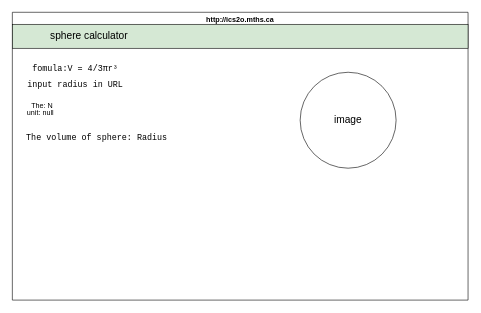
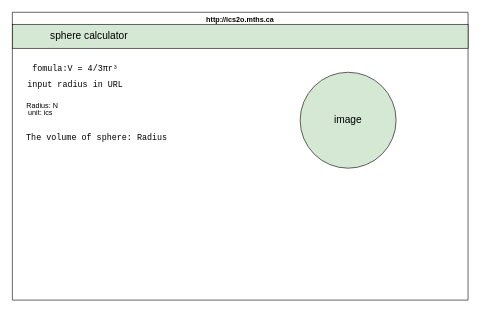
- <mxCell id="7" value="&lt;font style=&quot;font-size: 12px;&quot;&gt;The: N&lt;/font&gt;" style="text;html=1;strokeColor=none;fillColor=none;align=center;verticalAlign=middle;whiteSpace=wrap;rounded=0;labelBackgroundColor=none;fontSize=17;fontColor=#000000;" vertex="1" parent="2"><mxGeometry x="20" y="140" width="60" height="30" as="geometry" /></mxCell>
+ <mxCell id="7" value="&lt;font style=&quot;font-size: 12px;&quot;&gt;Radius: N&lt;/font&gt;" style="text;html=1;strokeColor=none;fillColor=none;align=center;verticalAlign=middle;whiteSpace=wrap;rounded=0;labelBackgroundColor=none;fontSize=17;fontColor=#000000;" vertex="1" parent="2"><mxGeometry x="20" y="140" width="60" height="30" as="geometry" /></mxCell>
- <mxCell id="9" value="&lt;font style=&quot;font-size: 12px;&quot;&gt;unit: null&lt;/font&gt;" style="text;html=1;strokeColor=none;fillColor=none;align=center;verticalAlign=middle;whiteSpace=wrap;rounded=0;labelBackgroundColor=none;fontSize=17;fontColor=#000000;" vertex="1" parent="1"><mxGeometry x="37" y="171" width="60" height="30" as="geometry" /></mxCell>
+ <mxCell id="9" value="&lt;font style=&quot;font-size: 12px;&quot;&gt;unit: ics&lt;/font&gt;" style="text;html=1;strokeColor=none;fillColor=none;align=center;verticalAlign=middle;whiteSpace=wrap;rounded=0;labelBackgroundColor=none;fontSize=17;fontColor=#000000;" vertex="1" parent="1"><mxGeometry x="37" y="171" width="60" height="30" as="geometry" /></mxCell>
- <mxCell id="4" value="image" style="ellipse;whiteSpace=wrap;html=1;aspect=fixed;fontSize=17;" vertex="1" parent="2"><mxGeometry x="480" y="100" width="160" height="160" as="geometry" /></mxCell>
+ <mxCell id="4" value="image" style="ellipse;whiteSpace=wrap;html=1;aspect=fixed;fontSize=17;fillColor=#d5e8d4;" vertex="1" parent="2"><mxGeometry x="480" y="100" width="160" height="160" as="geometry" /></mxCell>
